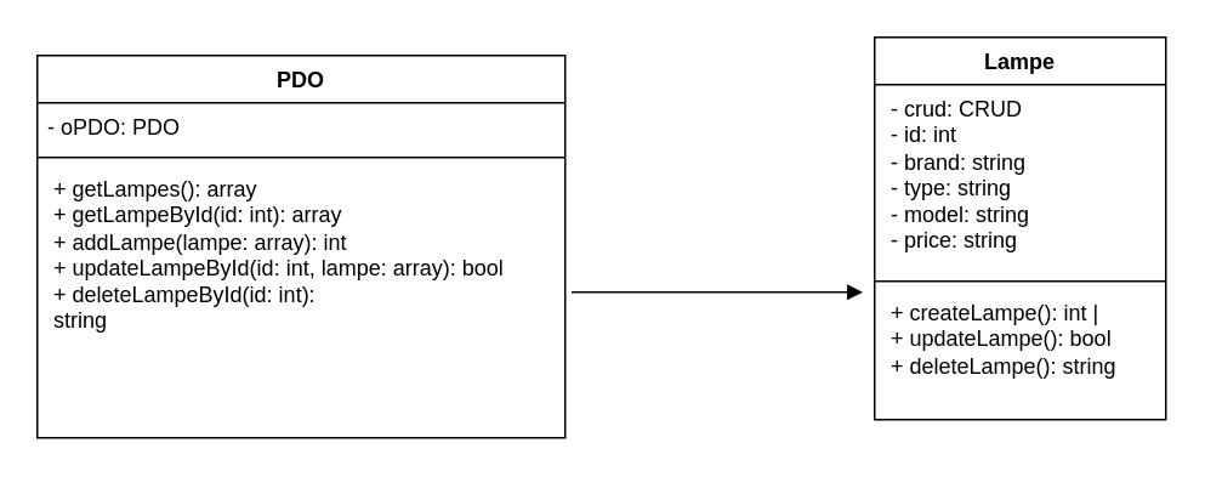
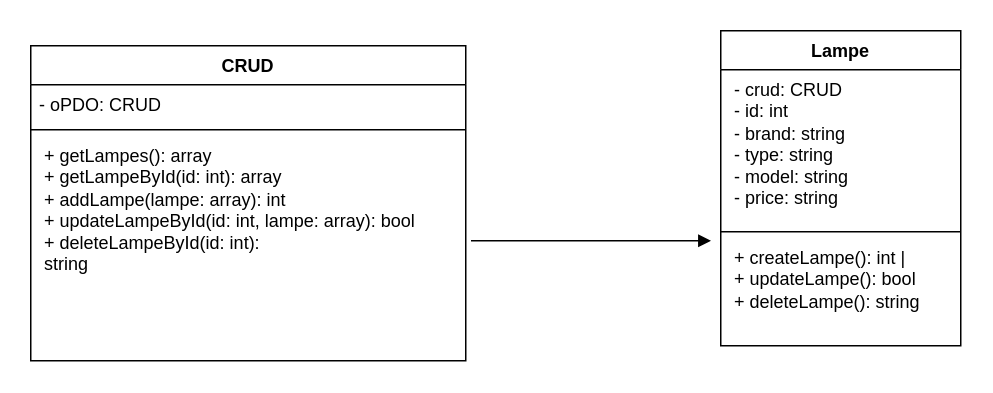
- <mxCell id="2" value="PDO" style="swimlane;fontStyle=1;align=center;verticalAlign=top;childLayout=stackLayout;horizontal=1;startSize=26;horizontalStack=0;resizeParent=1;resizeParentMax=0;resizeLast=0;collapsible=1;marginBottom=0;whiteSpace=wrap;html=1;" vertex="1" parent="1"><mxGeometry x="20" y="30" width="290" height="210" as="geometry" /></mxCell>
+ <mxCell id="2" value="CRUD" style="swimlane;fontStyle=1;align=center;verticalAlign=top;childLayout=stackLayout;horizontal=1;startSize=26;horizontalStack=0;resizeParent=1;resizeParentMax=0;resizeLast=0;collapsible=1;marginBottom=0;whiteSpace=wrap;html=1;" vertex="1" parent="1"><mxGeometry x="20" y="30" width="290" height="210" as="geometry" /></mxCell>
- <mxCell id="3" value="- oPDO: PDO" style="text;strokeColor=none;fillColor=none;align=left;verticalAlign=top;spacingLeft=4;spacingRight=4;overflow=hidden;rotatable=0;points=[[0,0.5],[1,0.5]];portConstraint=eastwest;whiteSpace=wrap;html=1;" vertex="1" parent="2"><mxGeometry y="26" width="290" height="26" as="geometry" /></mxCell>
+ <mxCell id="3" value="- oPDO: CRUD" style="text;strokeColor=none;fillColor=none;align=left;verticalAlign=top;spacingLeft=4;spacingRight=4;overflow=hidden;rotatable=0;points=[[0,0.5],[1,0.5]];portConstraint=eastwest;whiteSpace=wrap;html=1;" vertex="1" parent="2"><mxGeometry y="26" width="290" height="26" as="geometry" /></mxCell>
